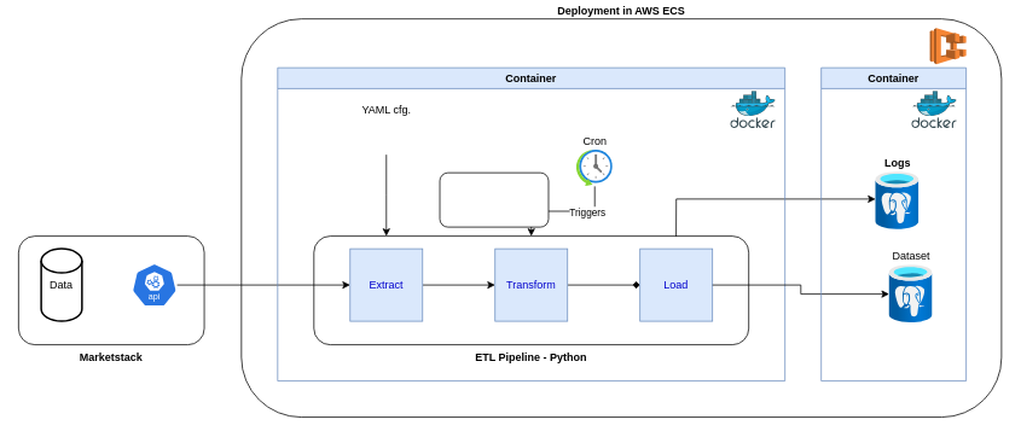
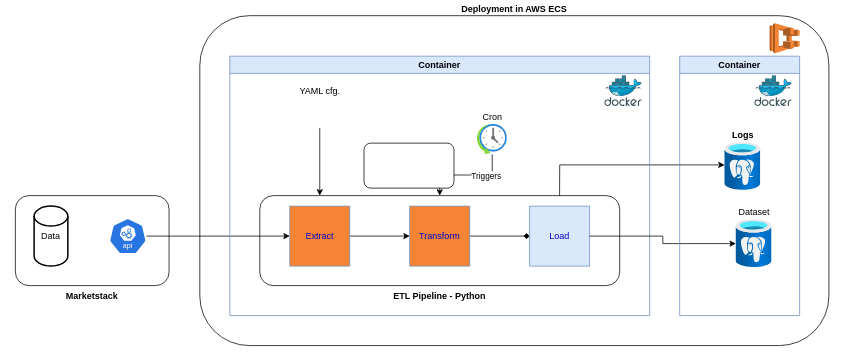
- <mxCell id="8" value="&lt;font color=&quot;#0000cc&quot;&gt;Extract&lt;/font&gt;" style="whiteSpace=wrap;html=1;aspect=fixed;fillColor=#dae8fc;strokeColor=#6c8ebf;" parent="1" vertex="1"><mxGeometry x="386" y="274" width="80" height="80" as="geometry" /></mxCell>
+ <mxCell id="8" value="&lt;font color=&quot;#0000cc&quot;&gt;Extract&lt;/font&gt;" style="whiteSpace=wrap;html=1;aspect=fixed;fillColor=#f58534;strokeColor=#6c8ebf;" parent="1" vertex="1"><mxGeometry x="386" y="274" width="80" height="80" as="geometry" /></mxCell>
- <mxCell id="10" value="&lt;font color=&quot;#0000cc&quot;&gt;Transform&lt;/font&gt;" style="whiteSpace=wrap;html=1;aspect=fixed;fillColor=#dae8fc;strokeColor=#6c8ebf;" parent="1" vertex="1"><mxGeometry x="546" y="274" width="80" height="80" as="geometry" /></mxCell>
+ <mxCell id="10" value="&lt;font color=&quot;#0000cc&quot;&gt;Transform&lt;/font&gt;" style="whiteSpace=wrap;html=1;aspect=fixed;fillColor=#f58534;strokeColor=#6c8ebf;" parent="1" vertex="1"><mxGeometry x="546" y="274" width="80" height="80" as="geometry" /></mxCell>
